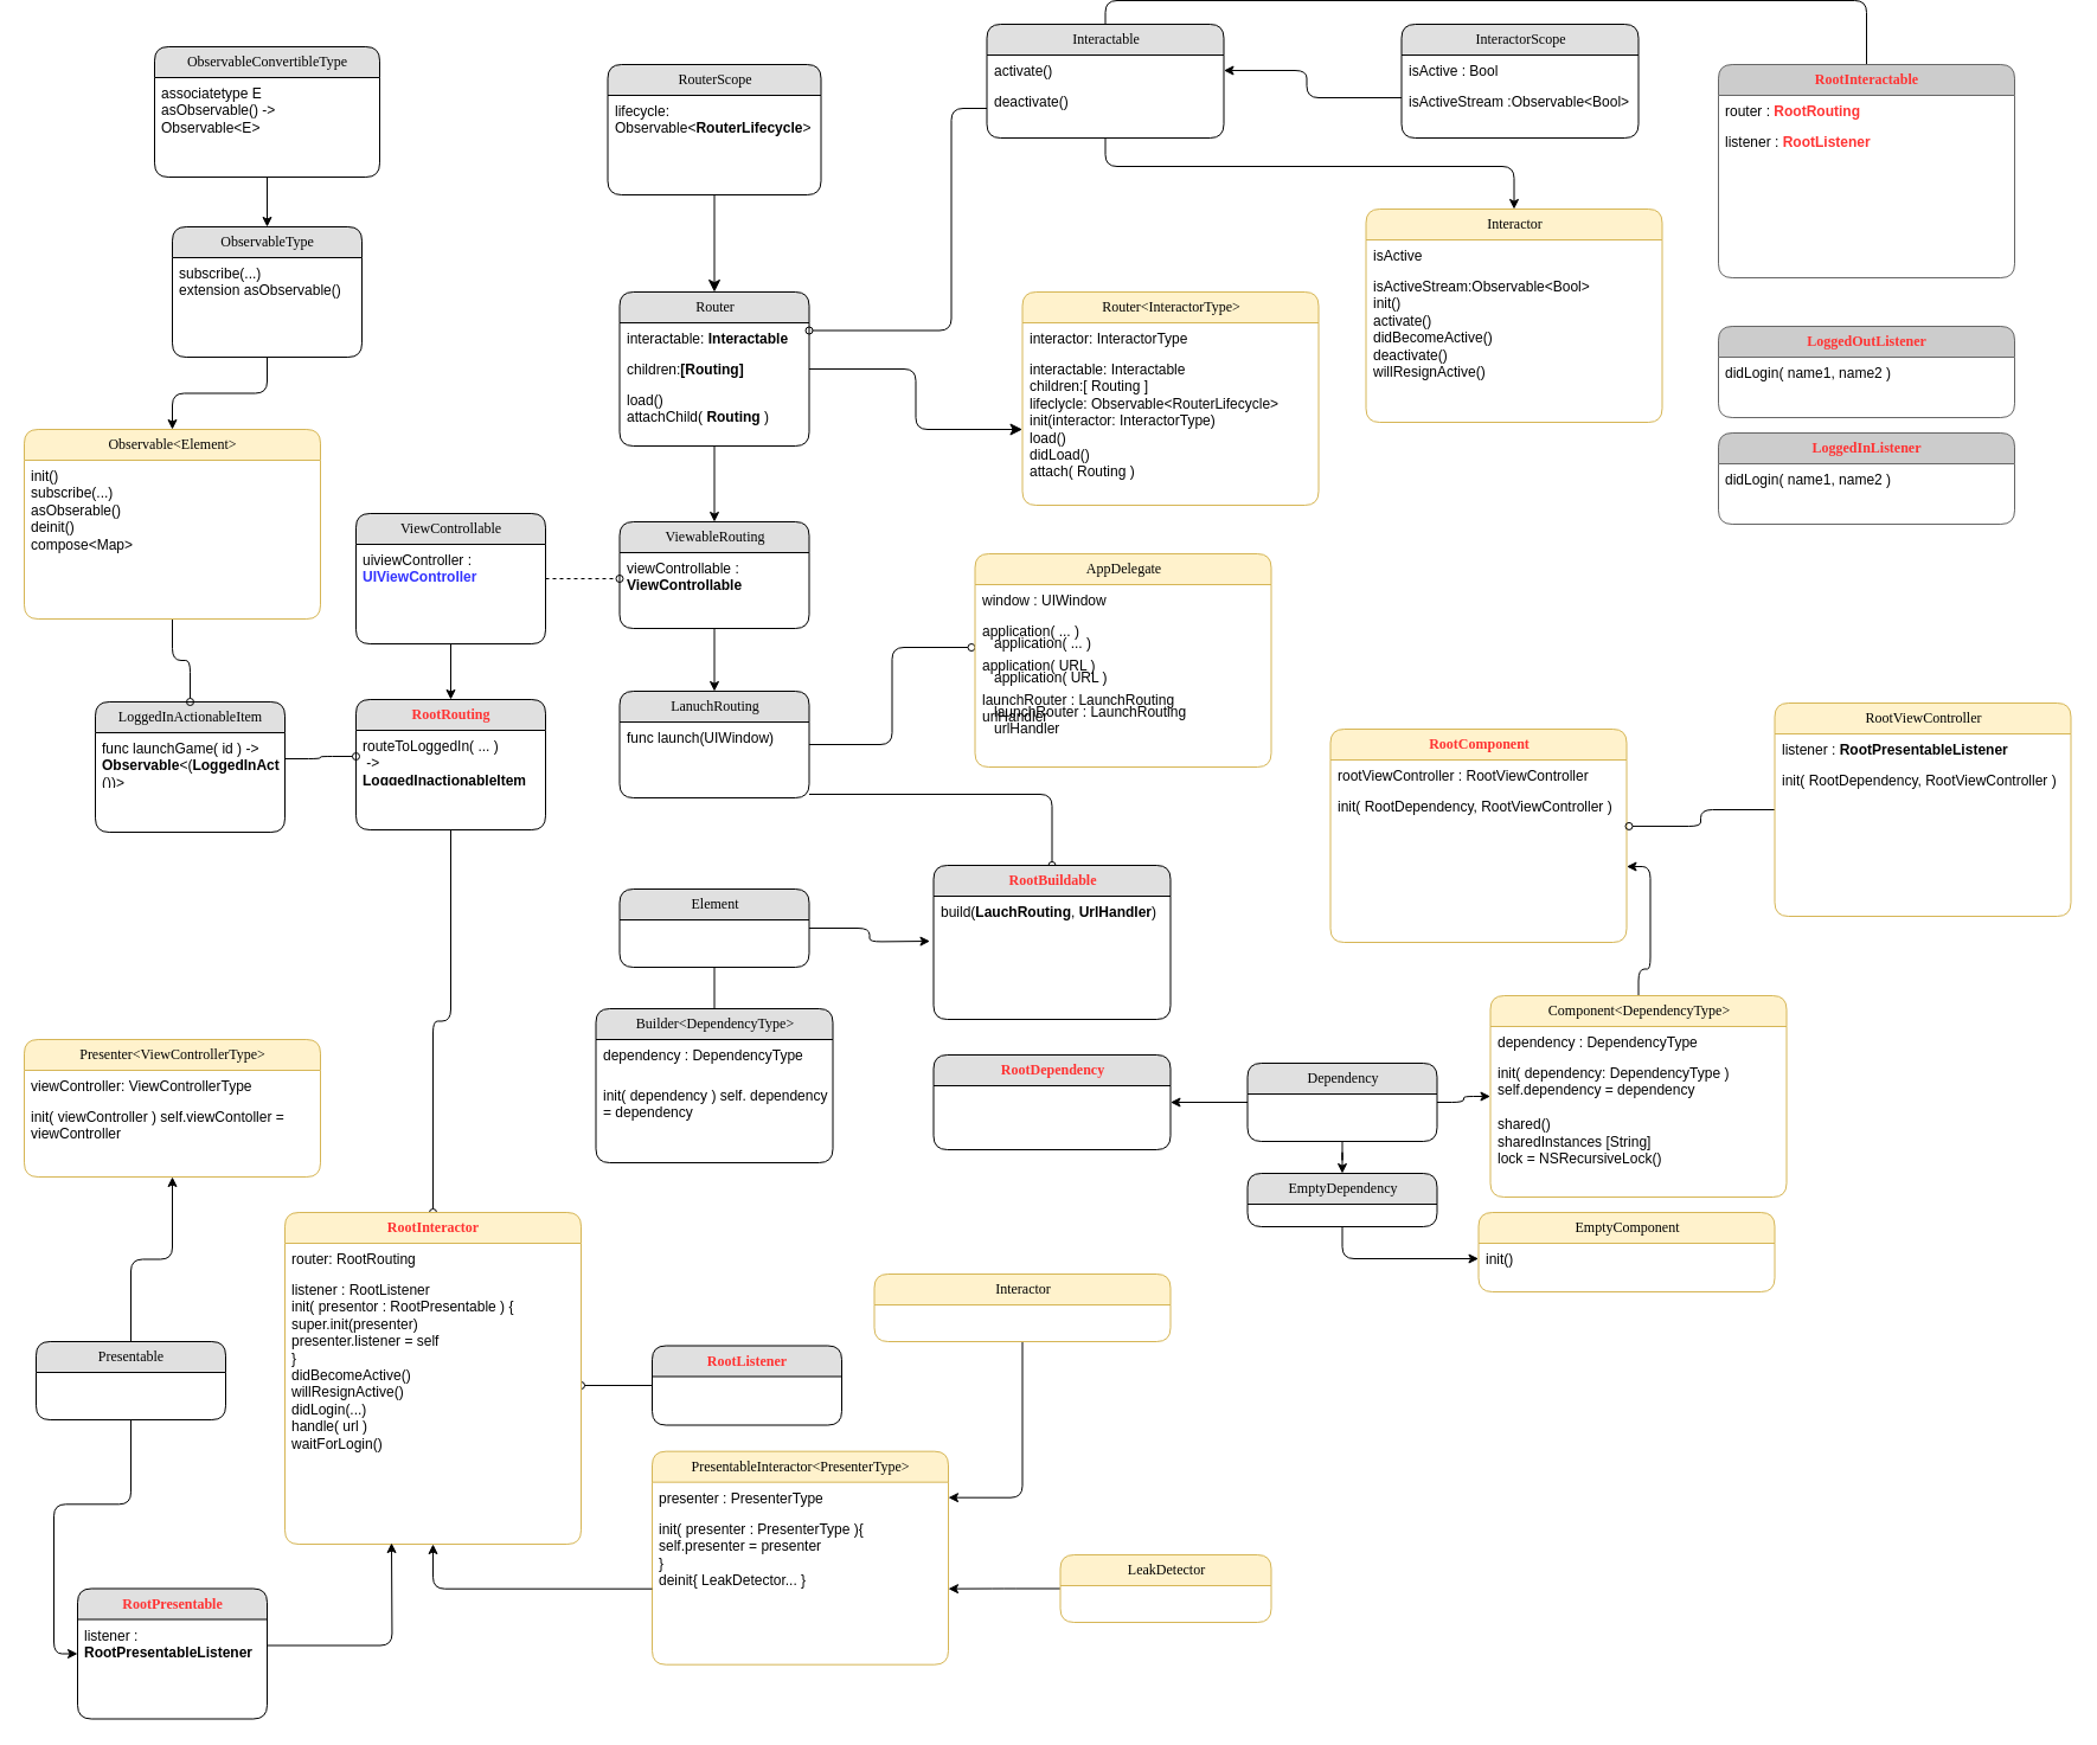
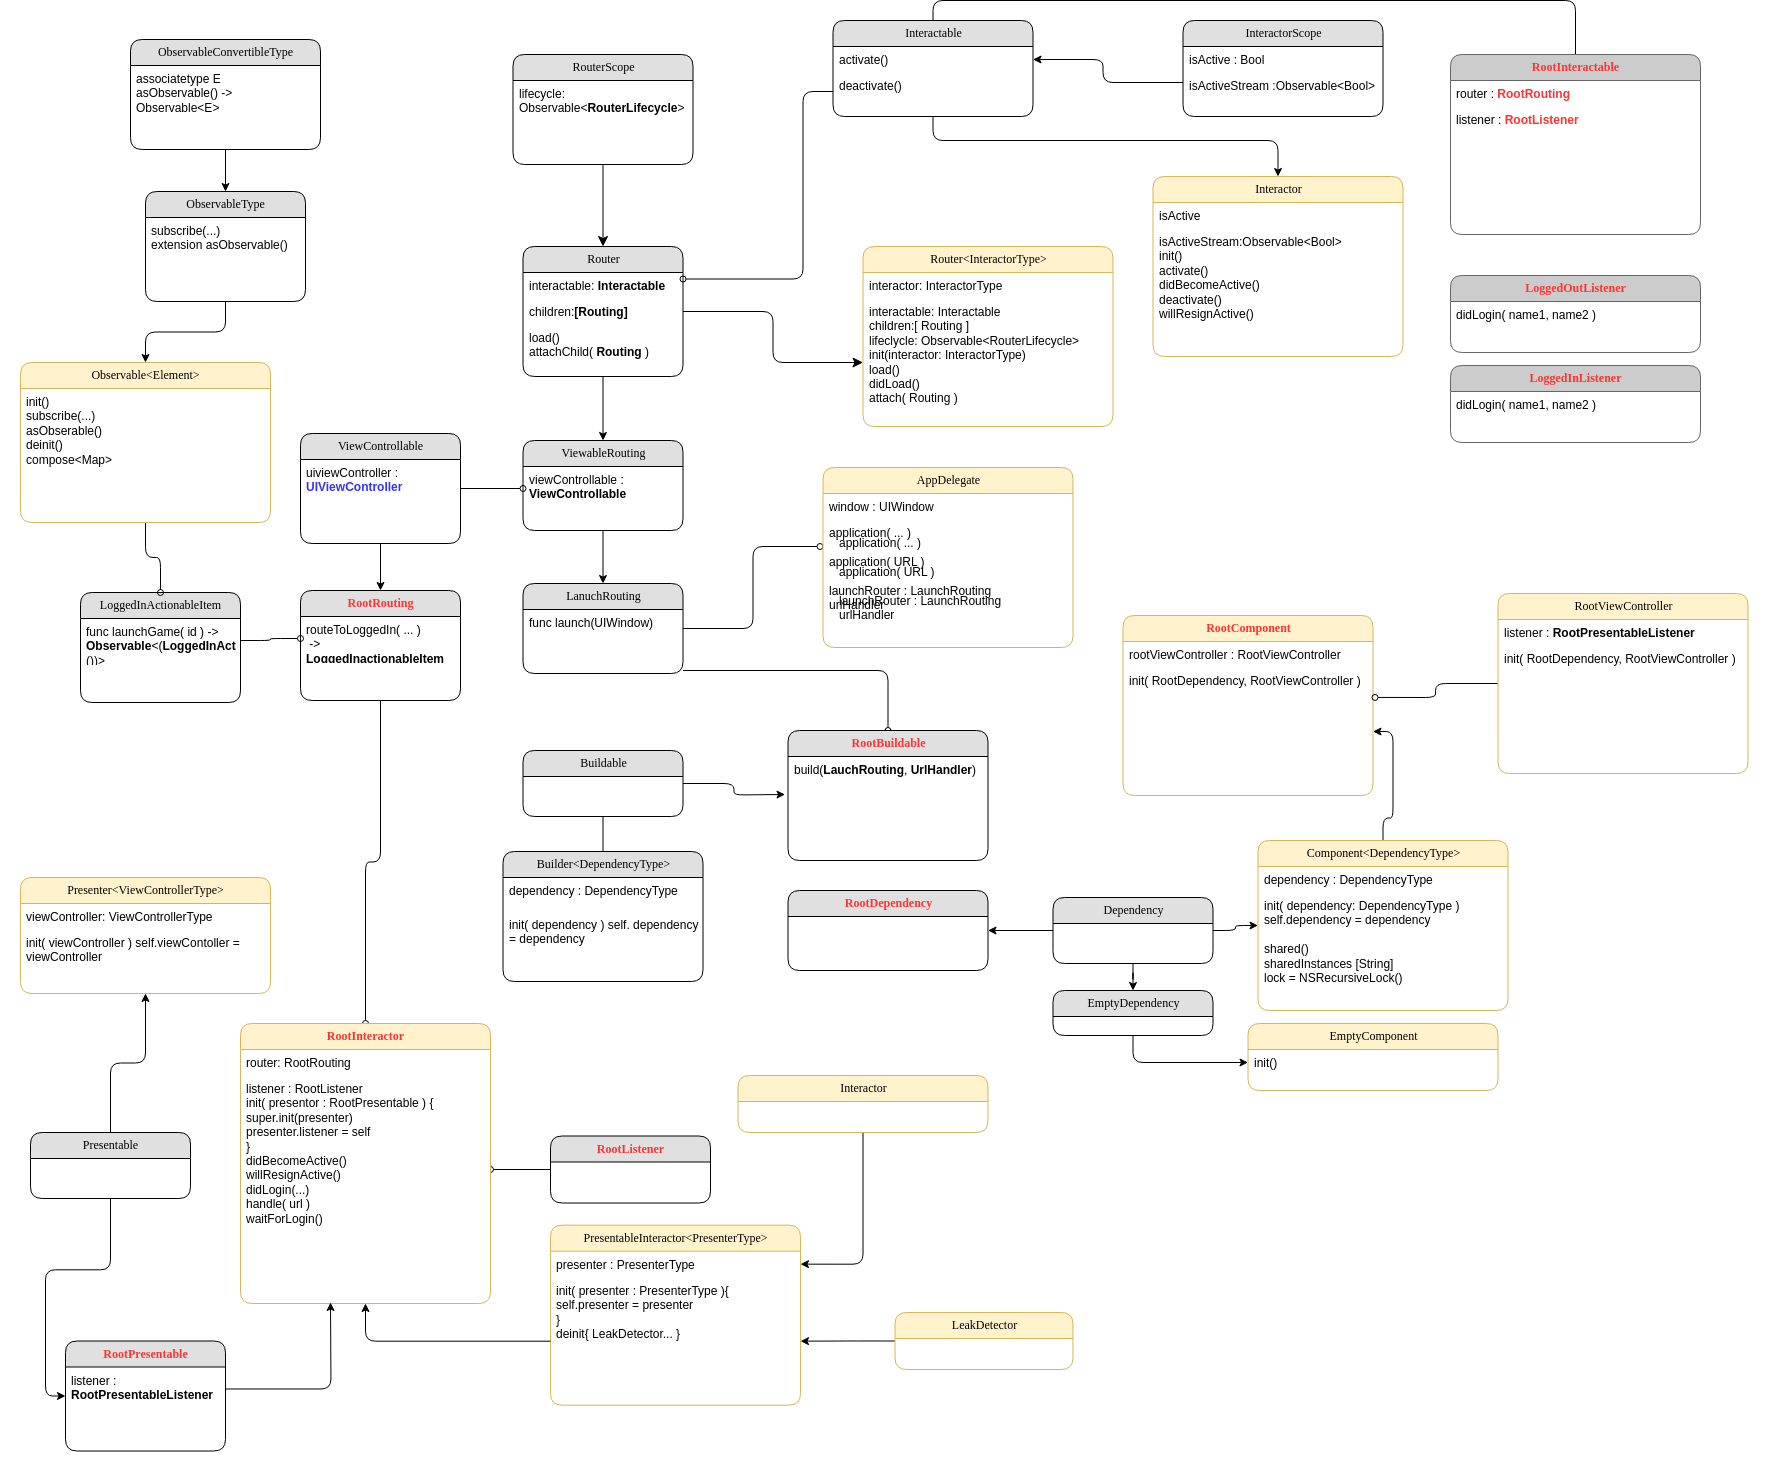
- <mxCell id="18" style="edgeStyle=orthogonalEdgeStyle;rounded=1;orthogonalLoop=1;jettySize=auto;html=1;entryX=0;entryY=0.5;entryDx=0;entryDy=0;endArrow=oval;endFill=0;dashed=1;" edge="1" parent="1" source="20" target="14"><mxGeometry relative="1" as="geometry" /></mxCell>
+ <mxCell id="18" style="edgeStyle=orthogonalEdgeStyle;rounded=1;orthogonalLoop=1;jettySize=auto;html=1;entryX=0;entryY=0.5;entryDx=0;entryDy=0;endArrow=oval;endFill=0;" edge="1" parent="1" source="20" target="14"><mxGeometry relative="1" as="geometry" /></mxCell>
- <mxCell id="43" value="Element" style="swimlane;html=1;fontStyle=0;childLayout=stackLayout;horizontal=1;startSize=26;fillColor=#e0e0e0;horizontalStack=0;resizeParent=1;resizeLast=0;collapsible=1;marginBottom=0;swimlaneFillColor=#ffffff;align=center;rounded=1;shadow=0;comic=0;labelBackgroundColor=none;strokeColor=#000000;strokeWidth=1;fontFamily=Verdana;fontSize=12;fontColor=#000000;" vertex="1" parent="1"><mxGeometry x="522.5" y="750" width="160" height="66" as="geometry" /></mxCell>
+ <mxCell id="43" value="Buildable" style="swimlane;html=1;fontStyle=0;childLayout=stackLayout;horizontal=1;startSize=26;fillColor=#e0e0e0;horizontalStack=0;resizeParent=1;resizeLast=0;collapsible=1;marginBottom=0;swimlaneFillColor=#ffffff;align=center;rounded=1;shadow=0;comic=0;labelBackgroundColor=none;strokeColor=#000000;strokeWidth=1;fontFamily=Verdana;fontSize=12;fontColor=#000000;" vertex="1" parent="1"><mxGeometry x="522.5" y="750" width="160" height="66" as="geometry" /></mxCell>
